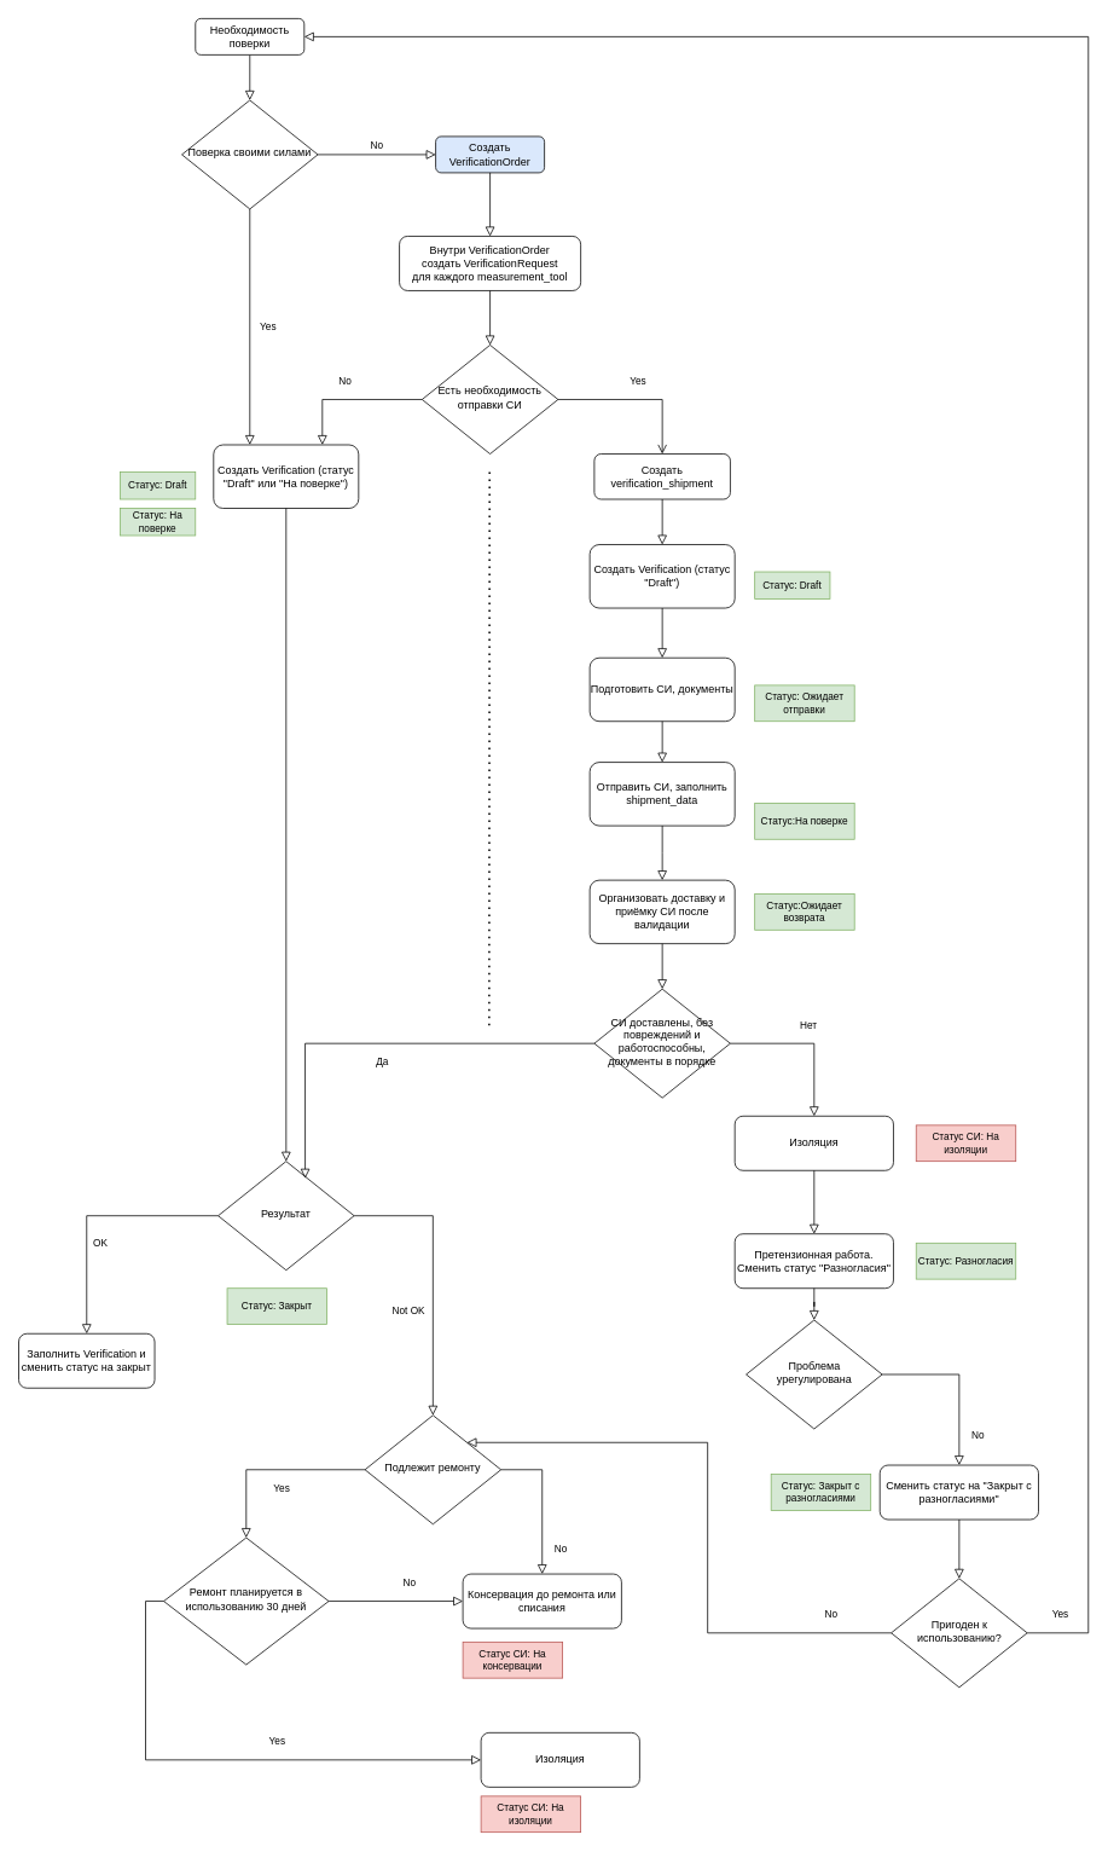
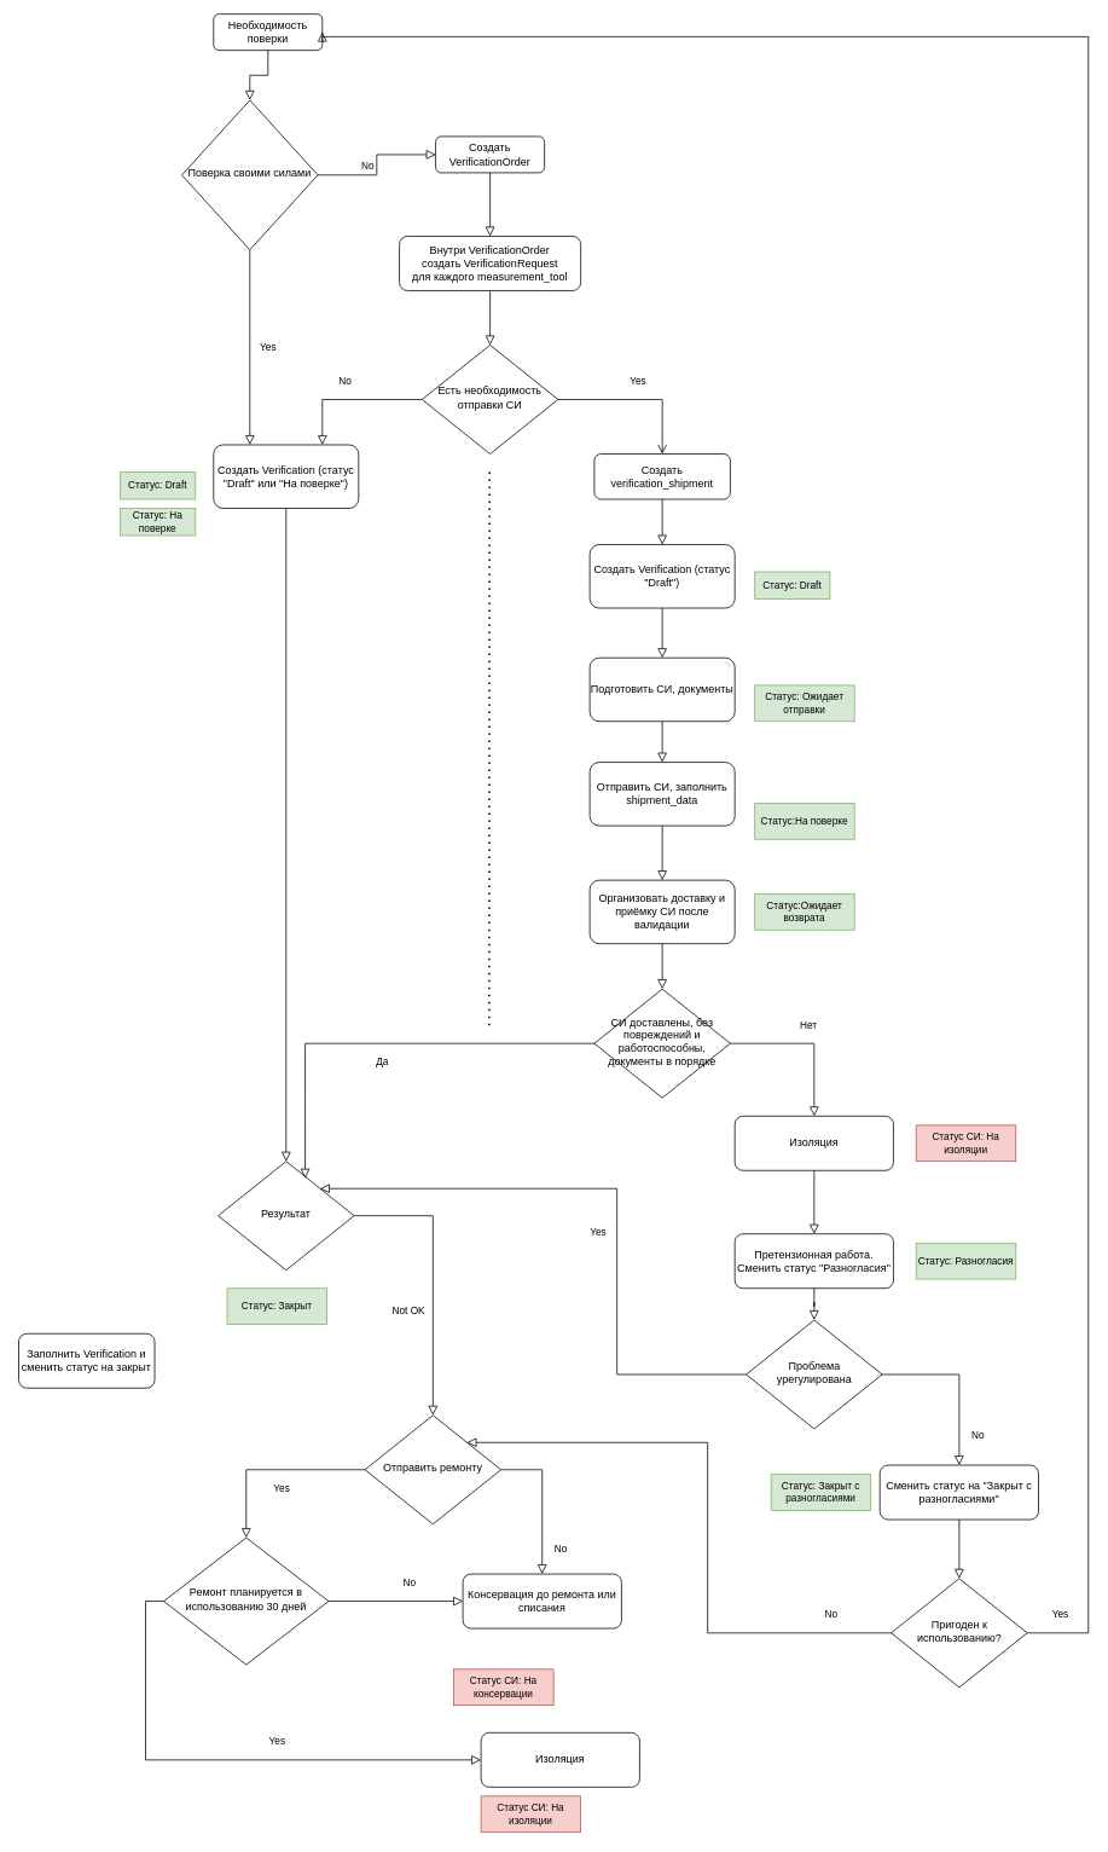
- <mxCell id="3" value="Необходимость поверки" style="rounded=1;whiteSpace=wrap;html=1;fontSize=12;glass=0;strokeWidth=1;shadow=0;" parent="1" vertex="1"><mxGeometry x="215" y="20" width="120" height="40" as="geometry" /></mxCell>
+ <mxCell id="3" value="Необходимость поверки" style="rounded=1;whiteSpace=wrap;html=1;fontSize=12;glass=0;strokeWidth=1;shadow=0;" parent="1" vertex="1"><mxGeometry x="235" y="15" width="120" height="40" as="geometry" /></mxCell>
- <mxCell id="6" value="Поверка своими силами" style="rhombus;whiteSpace=wrap;html=1;shadow=0;fontFamily=Helvetica;fontSize=12;align=center;strokeWidth=1;spacing=6;spacingTop=-4;" parent="1" vertex="1"><mxGeometry x="200" y="110" width="150" height="120" as="geometry" /></mxCell>
+ <mxCell id="6" value="Поверка своими силами" style="rhombus;whiteSpace=wrap;html=1;shadow=0;fontFamily=Helvetica;fontSize=12;align=center;strokeWidth=1;spacing=6;spacingTop=-4;" parent="1" vertex="1"><mxGeometry x="200" y="110" width="150" height="165" as="geometry" /></mxCell>
- <mxCell id="7" value="Создать VerificationOrder" style="rounded=1;whiteSpace=wrap;html=1;fontSize=12;glass=0;strokeWidth=1;shadow=0;fillColor=#dae8fc;" parent="1" vertex="1"><mxGeometry x="480" y="150" width="120" height="40" as="geometry" /></mxCell>
+ <mxCell id="7" value="Создать VerificationOrder" style="rounded=1;whiteSpace=wrap;html=1;fontSize=12;glass=0;strokeWidth=1;shadow=0;" parent="1" vertex="1"><mxGeometry x="480" y="150" width="120" height="40" as="geometry" /></mxCell>
+ <mxCell id="57" value="Yes" style="edgeStyle=orthogonalEdgeStyle;rounded=0;html=1;jettySize=auto;orthogonalLoop=1;fontSize=11;endArrow=block;endFill=0;endSize=8;strokeWidth=1;shadow=0;labelBackgroundColor=none;exitX=0;exitY=0.5;exitDx=0;exitDy=0;entryX=1;entryY=0;entryDx=0;entryDy=0;" parent="1" source="55" target="10" edge="1"><mxGeometry x="-0.111" y="21" relative="1" as="geometry"><mxPoint as="offset" /><mxPoint x="836" y="1450" as="sourcePoint" /><mxPoint x="400" y="1290" as="targetPoint" /><Array as="points"><mxPoint x="680" y="1515" /><mxPoint x="680" y="1310" /></Array></mxGeometry></mxCell>
- <mxCell id="12" value="OK" style="rounded=0;html=1;jettySize=auto;orthogonalLoop=1;fontSize=11;endArrow=block;endFill=0;endSize=8;strokeWidth=1;shadow=0;labelBackgroundColor=none;edgeStyle=orthogonalEdgeStyle;exitX=0;exitY=0.5;exitDx=0;exitDy=0;entryX=0.5;entryY=0;entryDx=0;entryDy=0;" parent="1" source="10" target="9" edge="1"><mxGeometry x="0.273" y="15" relative="1" as="geometry"><mxPoint as="offset" /><mxPoint x="325" y="1310" as="sourcePoint" /><mxPoint x="315" y="1660" as="targetPoint" /></mxGeometry></mxCell>
- <mxCell id="15" value="Подлежит ремонту" style="rhombus;whiteSpace=wrap;html=1;shadow=0;fontFamily=Helvetica;fontSize=12;align=center;strokeWidth=1;spacing=6;spacingTop=-4;" parent="1" vertex="1"><mxGeometry x="402" y="1560" width="150" height="120" as="geometry" /></mxCell>
+ <mxCell id="15" value="Отправить ремонту" style="rhombus;whiteSpace=wrap;html=1;shadow=0;fontFamily=Helvetica;fontSize=12;align=center;strokeWidth=1;spacing=6;spacingTop=-4;" parent="1" vertex="1"><mxGeometry x="402" y="1560" width="150" height="120" as="geometry" /></mxCell>
- <mxCell id="50" value="Статус СИ: На консервации" style="rounded=0;whiteSpace=wrap;html=1;fillColor=#f8cecc;strokeColor=#b85450;fontSize=11;" parent="1" vertex="1"><mxGeometry x="510" y="1810" width="110" height="39.76" as="geometry" /></mxCell>
+ <mxCell id="50" value="Статус СИ: На консервации" style="rounded=0;whiteSpace=wrap;html=1;fillColor=#f8cecc;strokeColor=#b85450;fontSize=11;" parent="1" vertex="1"><mxGeometry x="500" y="1840" width="110" height="39.76" as="geometry" /></mxCell>
